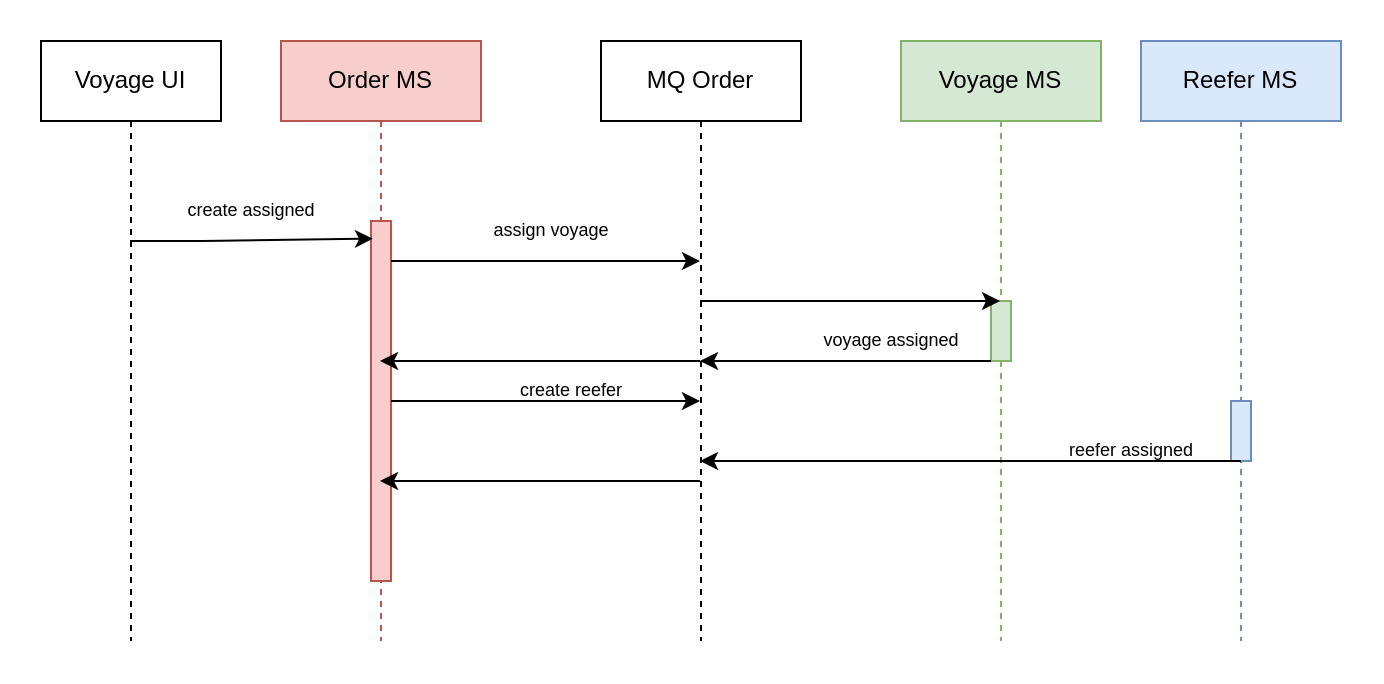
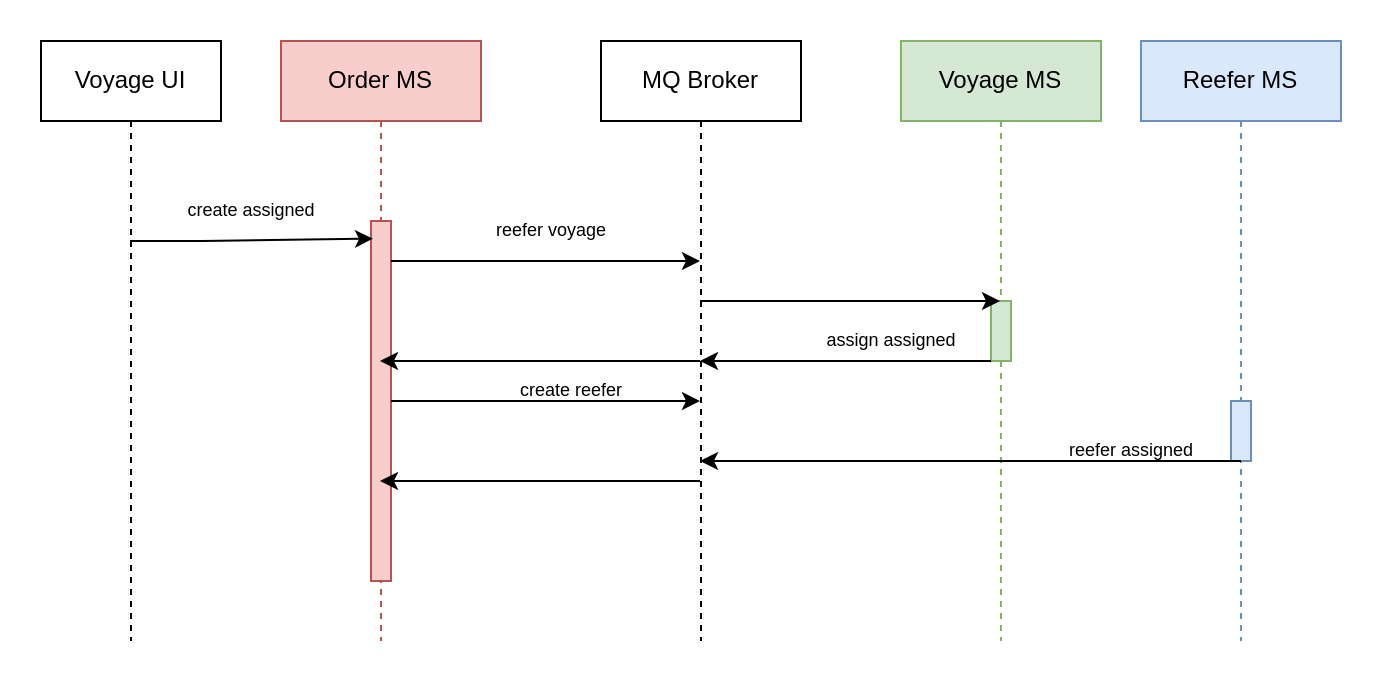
- <mxCell id="14" value="MQ Order" style="shape=umlLifeline;perimeter=lifelinePerimeter;whiteSpace=wrap;html=1;container=1;collapsible=0;recursiveResize=0;outlineConnect=0;" vertex="1" parent="1"><mxGeometry x="300" y="20" width="100" height="300" as="geometry" /></mxCell>
+ <mxCell id="14" value="MQ Broker" style="shape=umlLifeline;perimeter=lifelinePerimeter;whiteSpace=wrap;html=1;container=1;collapsible=0;recursiveResize=0;outlineConnect=0;" vertex="1" parent="1"><mxGeometry x="300" y="20" width="100" height="300" as="geometry" /></mxCell>
- <mxCell id="21" value="assign voyage" style="text;strokeColor=none;fillColor=none;html=1;fontSize=9;fontStyle=0;verticalAlign=middle;align=center;" vertex="1" parent="1"><mxGeometry x="240" y="100" width="70" height="30" as="geometry" /></mxCell>
+ <mxCell id="21" value="reefer voyage" style="text;strokeColor=none;fillColor=none;html=1;fontSize=9;fontStyle=0;verticalAlign=middle;align=center;" vertex="1" parent="1"><mxGeometry x="240" y="100" width="70" height="30" as="geometry" /></mxCell>
- <mxCell id="22" value="voyage assigned" style="text;strokeColor=none;fillColor=none;html=1;fontSize=9;fontStyle=0;verticalAlign=middle;align=center;" vertex="1" parent="1"><mxGeometry x="410" y="155" width="70" height="30" as="geometry" /></mxCell>
+ <mxCell id="22" value="assign assigned" style="text;strokeColor=none;fillColor=none;html=1;fontSize=9;fontStyle=0;verticalAlign=middle;align=center;" vertex="1" parent="1"><mxGeometry x="410" y="155" width="70" height="30" as="geometry" /></mxCell>
